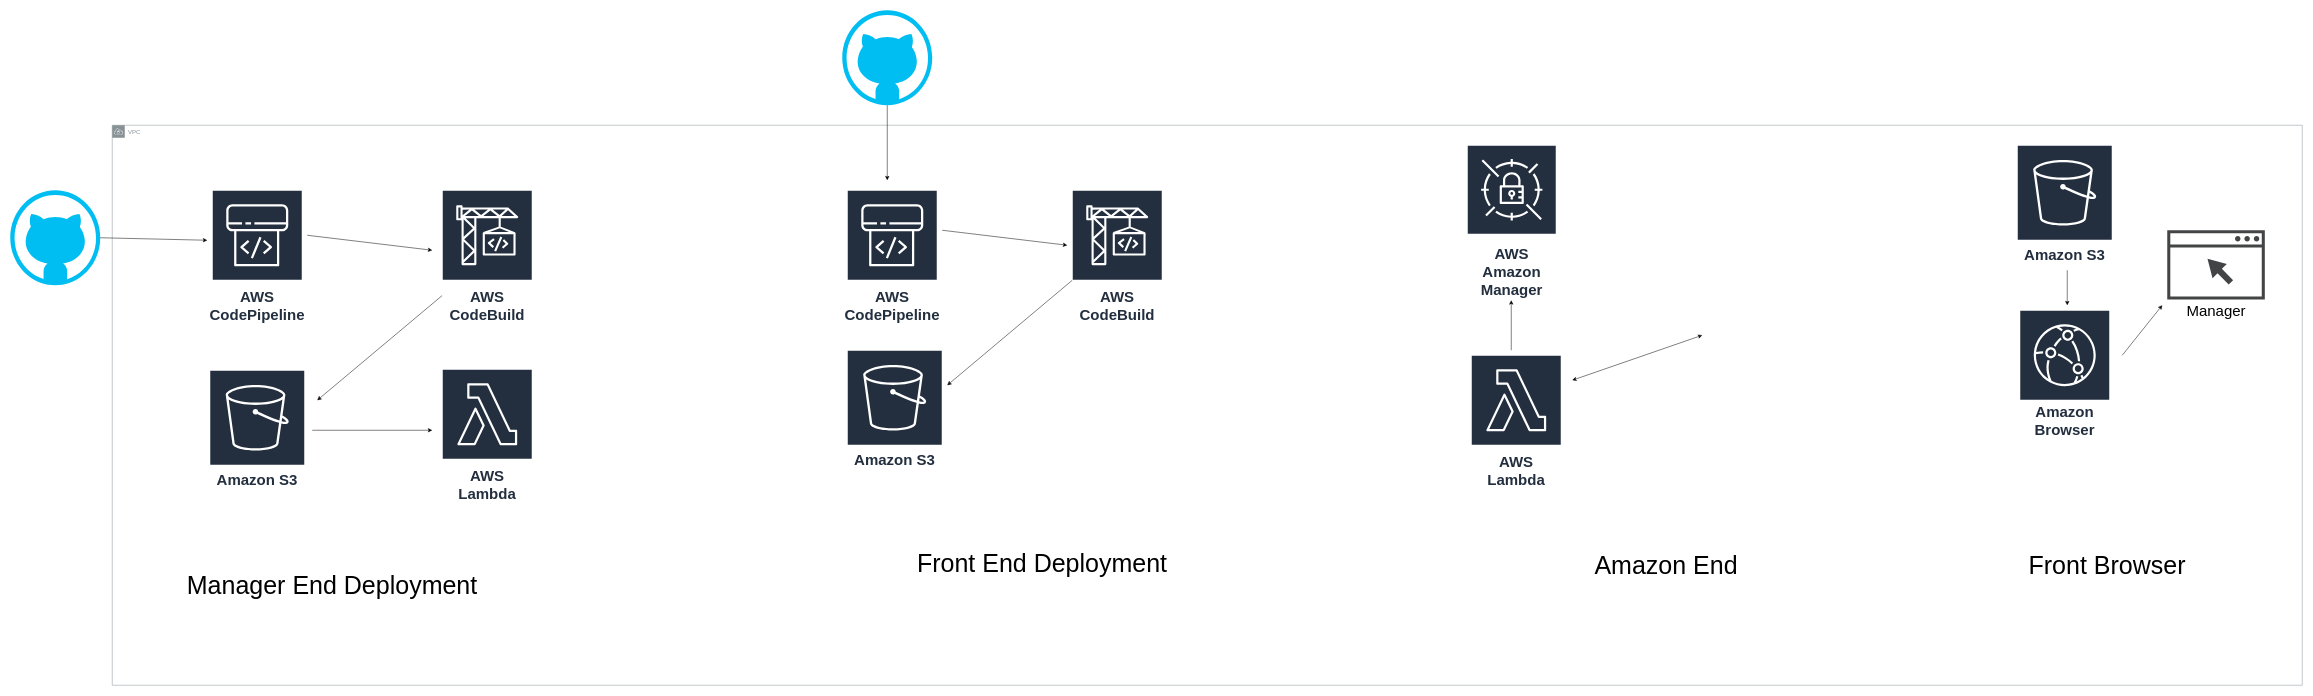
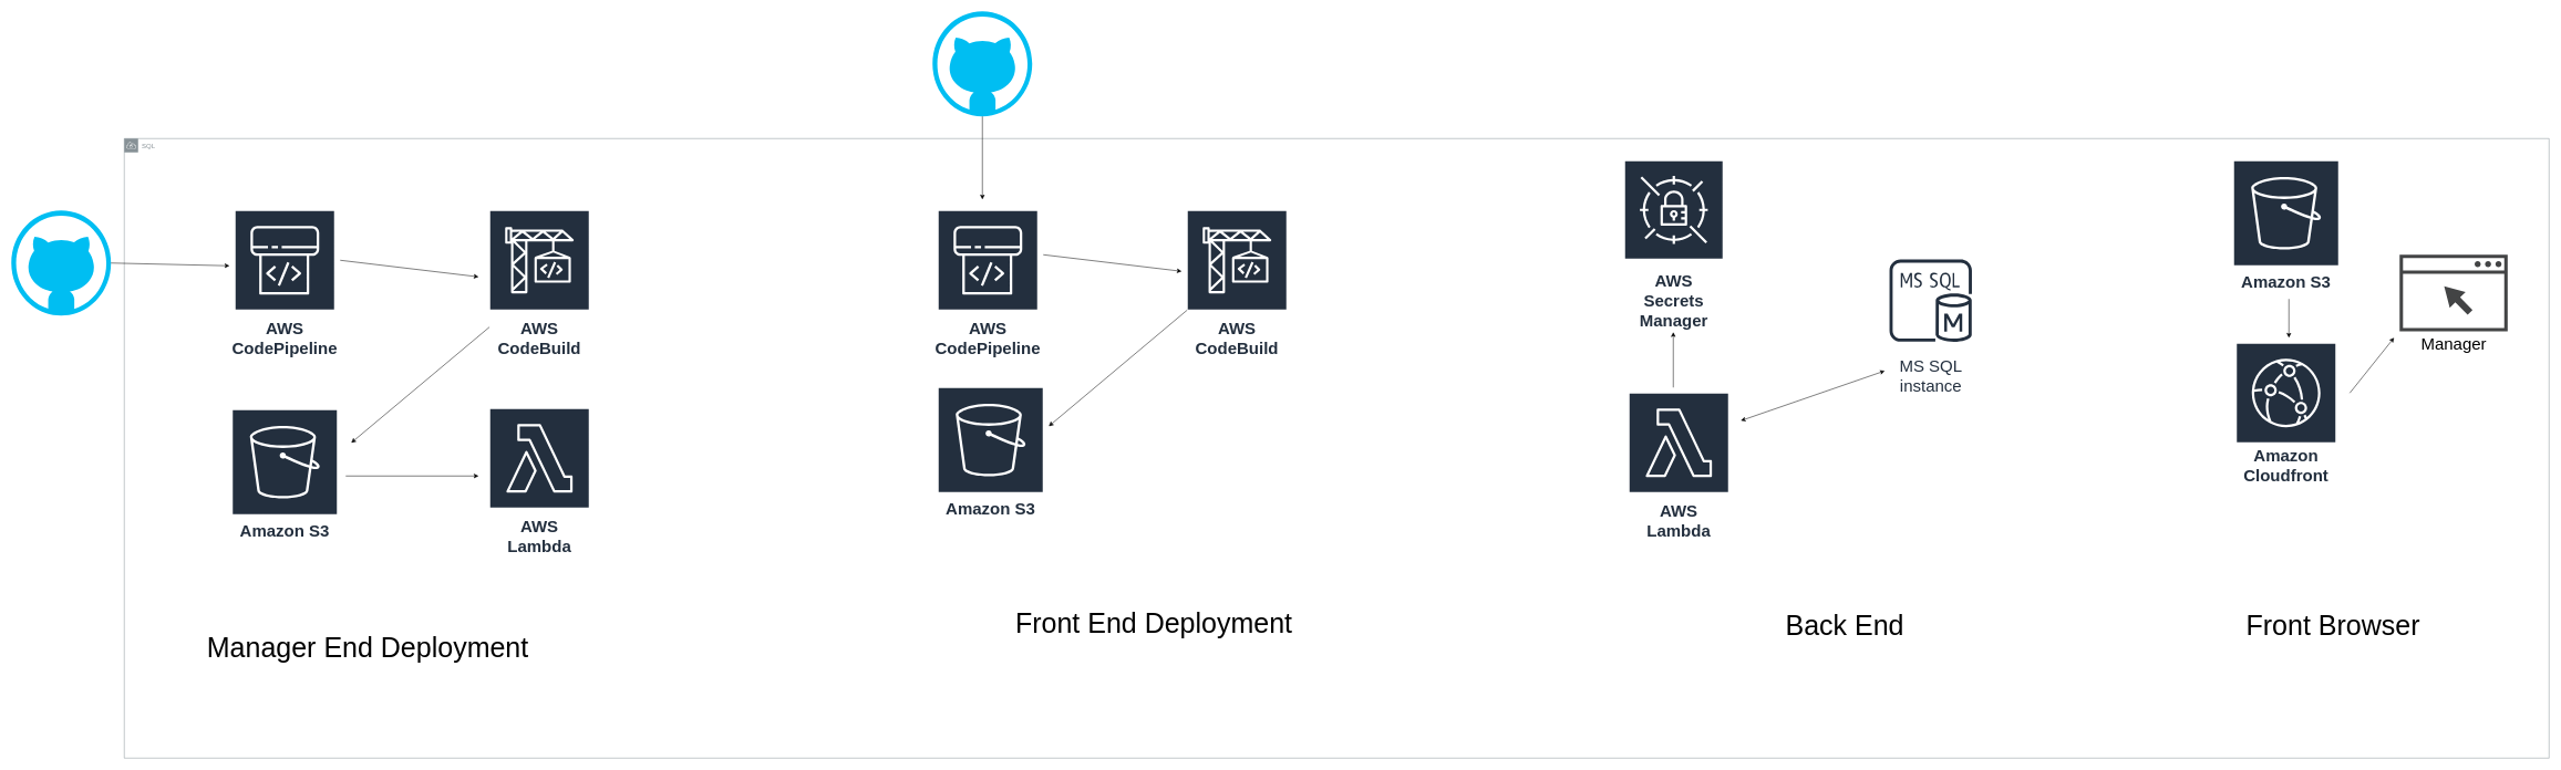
- <mxCell id="2" value="VPC" style="sketch=0;outlineConnect=0;gradientColor=none;html=1;whiteSpace=wrap;fontSize=12;fontStyle=0;shape=mxgraph.aws4.group;grIcon=mxgraph.aws4.group_vpc;strokeColor=#879196;fillColor=none;verticalAlign=top;align=left;spacingLeft=30;fontColor=#879196;dashed=0;movable=0;resizable=0;rotatable=0;deletable=0;editable=0;locked=1;connectable=0;" vertex="1" parent="1"><mxGeometry x="224" y="250" width="4380" height="1120" as="geometry" /></mxCell>
+ <mxCell id="2" value="SQL" style="sketch=0;outlineConnect=0;gradientColor=none;html=1;whiteSpace=wrap;fontSize=12;fontStyle=0;shape=mxgraph.aws4.group;grIcon=mxgraph.aws4.group_vpc;strokeColor=#879196;fillColor=none;verticalAlign=top;align=left;spacingLeft=30;fontColor=#879196;dashed=0;movable=0;resizable=0;rotatable=0;deletable=0;editable=0;locked=1;connectable=0;" vertex="1" parent="1"><mxGeometry x="224" y="250" width="4380" height="1120" as="geometry" /></mxCell>
+ <mxCell id="5" value="&lt;font style=&quot;font-size: 30px;&quot;&gt;MS SQL&lt;br&gt;instance&lt;/font&gt;" style="sketch=0;outlineConnect=0;fontColor=#232F3E;gradientColor=none;strokeColor=#232F3E;fillColor=#ffffff;dashed=0;verticalLabelPosition=bottom;verticalAlign=top;align=center;html=1;fontSize=12;fontStyle=0;aspect=fixed;shape=mxgraph.aws4.resourceIcon;resIcon=mxgraph.aws4.ms_sql_instance;" vertex="1" parent="1"><mxGeometry x="3394" y="450" width="186" height="186" as="geometry" /></mxCell>
- <mxCell id="3" value="&lt;font style=&quot;font-size: 30px;&quot;&gt;AWS Amazon Manager&lt;/font&gt;" style="sketch=0;outlineConnect=0;fontColor=#232F3E;gradientColor=none;strokeColor=#ffffff;fillColor=#232F3E;dashed=0;verticalLabelPosition=middle;verticalAlign=bottom;align=center;html=1;whiteSpace=wrap;fontSize=10;fontStyle=1;spacing=3;shape=mxgraph.aws4.productIcon;prIcon=mxgraph.aws4.secrets_manager;" vertex="1" parent="1"><mxGeometry x="2934" y="290" width="178" height="310" as="geometry" /></mxCell>
+ <mxCell id="3" value="&lt;font style=&quot;font-size: 30px;&quot;&gt;AWS Secrets Manager&lt;/font&gt;" style="sketch=0;outlineConnect=0;fontColor=#232F3E;gradientColor=none;strokeColor=#ffffff;fillColor=#232F3E;dashed=0;verticalLabelPosition=middle;verticalAlign=bottom;align=center;html=1;whiteSpace=wrap;fontSize=10;fontStyle=1;spacing=3;shape=mxgraph.aws4.productIcon;prIcon=mxgraph.aws4.secrets_manager;" vertex="1" parent="1"><mxGeometry x="2934" y="290" width="178" height="310" as="geometry" /></mxCell>
- <mxCell id="29" value="&lt;font style=&quot;font-size: 30px;&quot;&gt;Amazon Browser&lt;/font&gt;" style="sketch=0;outlineConnect=0;fontColor=#232F3E;gradientColor=none;strokeColor=#ffffff;fillColor=#232F3E;dashed=0;verticalLabelPosition=middle;verticalAlign=bottom;align=center;html=1;whiteSpace=wrap;fontSize=10;fontStyle=1;spacing=3;shape=mxgraph.aws4.productIcon;prIcon=mxgraph.aws4.cloudfront;" vertex="1" parent="1"><mxGeometry x="4039" y="620" width="180" height="260" as="geometry" /></mxCell>
+ <mxCell id="29" value="&lt;font style=&quot;font-size: 30px;&quot;&gt;Amazon Cloudfront&lt;/font&gt;" style="sketch=0;outlineConnect=0;fontColor=#232F3E;gradientColor=none;strokeColor=#ffffff;fillColor=#232F3E;dashed=0;verticalLabelPosition=middle;verticalAlign=bottom;align=center;html=1;whiteSpace=wrap;fontSize=10;fontStyle=1;spacing=3;shape=mxgraph.aws4.productIcon;prIcon=mxgraph.aws4.cloudfront;" vertex="1" parent="1"><mxGeometry x="4039" y="620" width="180" height="260" as="geometry" /></mxCell>
- <mxCell id="33" value="&lt;font style=&quot;font-size: 50px;&quot;&gt;Amazon End&lt;/font&gt;" style="text;html=1;strokeColor=none;fillColor=none;align=center;verticalAlign=middle;whiteSpace=wrap;rounded=0;" vertex="1" parent="1"><mxGeometry x="2942" y="1030" width="780" height="200" as="geometry" /></mxCell>
+ <mxCell id="33" value="&lt;font style=&quot;font-size: 50px;&quot;&gt;Back End&lt;/font&gt;" style="text;html=1;strokeColor=none;fillColor=none;align=center;verticalAlign=middle;whiteSpace=wrap;rounded=0;" vertex="1" parent="1"><mxGeometry x="2942" y="1030" width="780" height="200" as="geometry" /></mxCell>
